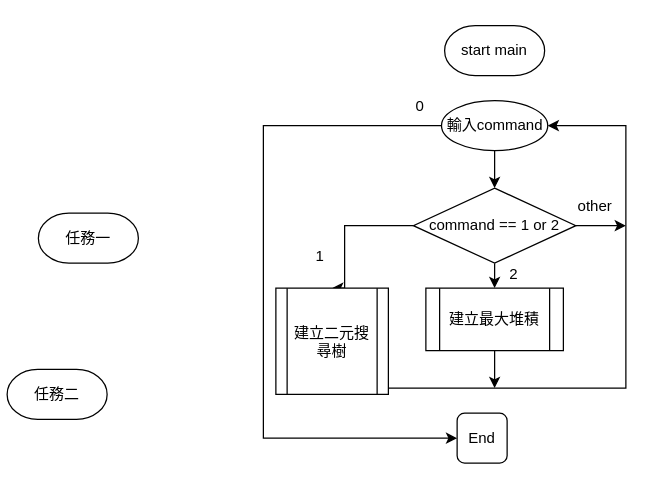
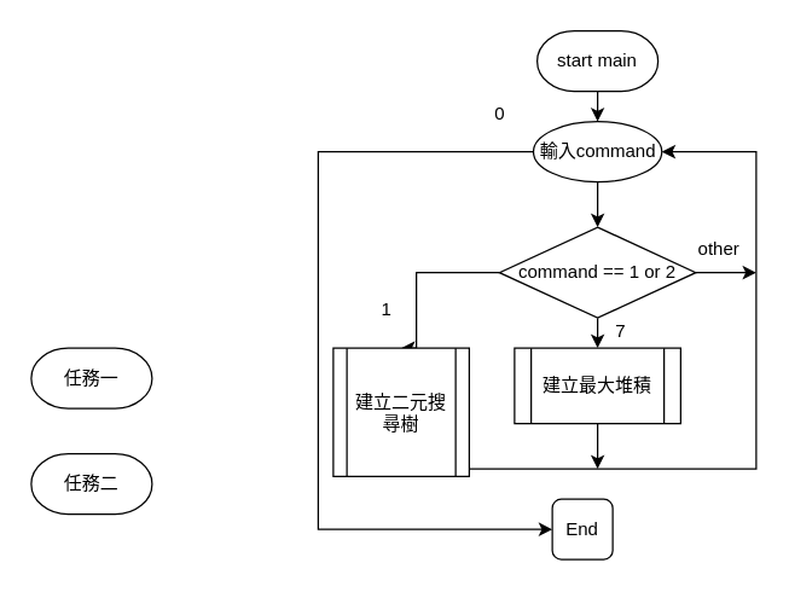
+ <mxCell id="2" style="edgeStyle=orthogonalEdgeStyle;rounded=0;orthogonalLoop=1;jettySize=auto;html=1;exitX=0.5;exitY=1;exitDx=0;exitDy=0;exitPerimeter=0;entryX=0.5;entryY=0;entryDx=0;entryDy=0;" edge="1" parent="1" source="3" target="6"><mxGeometry relative="1" as="geometry" /></mxCell>
- <mxCell id="16" value="0" style="text;html=1;align=center;verticalAlign=middle;resizable=0;points=[];autosize=1;strokeColor=none;fillColor=none;" vertex="1" parent="1"><mxGeometry x="320" y="70" width="30" height="30" as="geometry" /></mxCell>
+ <mxCell id="16" value="0" style="text;html=1;align=center;verticalAlign=middle;resizable=0;points=[];autosize=1;strokeColor=none;fillColor=none;" vertex="1" parent="1"><mxGeometry x="315" y="60" width="30" height="30" as="geometry" /></mxCell>
- <mxCell id="20" value="任務一" style="strokeWidth=1;html=1;shape=mxgraph.flowchart.terminator;whiteSpace=wrap;strokeColor=default;" vertex="1" parent="1"><mxGeometry x="30" y="170" width="80" height="40" as="geometry" /></mxCell>
+ <mxCell id="20" value="任務一" style="strokeWidth=1;html=1;shape=mxgraph.flowchart.terminator;whiteSpace=wrap;strokeColor=default;" vertex="1" parent="1"><mxGeometry x="20" y="230" width="80" height="40" as="geometry" /></mxCell>
- <mxCell id="18" value="2" style="text;html=1;align=center;verticalAlign=middle;resizable=0;points=[];autosize=1;strokeColor=none;fillColor=none;" vertex="1" parent="1"><mxGeometry x="395" y="204" width="30" height="30" as="geometry" /></mxCell>
+ <mxCell id="18" value="7" style="text;html=1;align=center;verticalAlign=middle;resizable=0;points=[];autosize=1;strokeColor=none;fillColor=none;" vertex="1" parent="1"><mxGeometry x="395" y="204" width="30" height="30" as="geometry" /></mxCell>
- <mxCell id="21" value="任務二" style="strokeWidth=1;html=1;shape=mxgraph.flowchart.terminator;whiteSpace=wrap;strokeColor=default;" vertex="1" parent="1"><mxGeometry x="5" y="295" width="80" height="40" as="geometry" /></mxCell>
+ <mxCell id="21" value="任務二" style="strokeWidth=1;html=1;shape=mxgraph.flowchart.terminator;whiteSpace=wrap;strokeColor=default;" vertex="1" parent="1"><mxGeometry x="20" y="300" width="80" height="40" as="geometry" /></mxCell>
